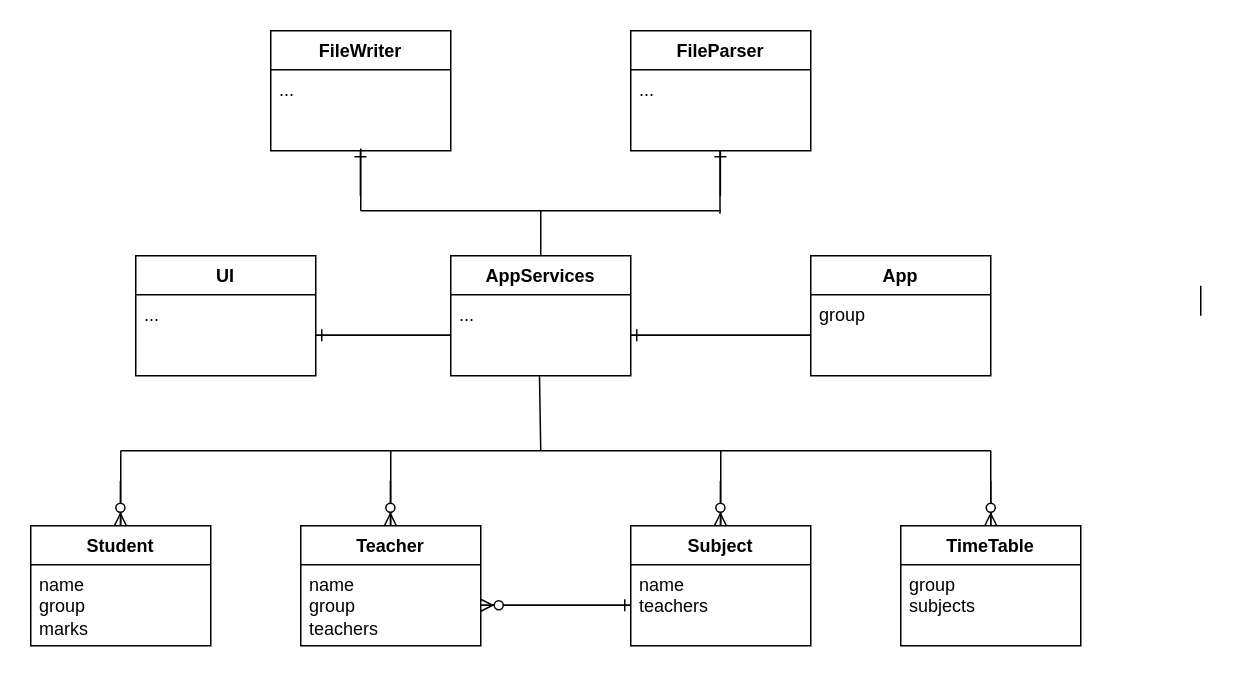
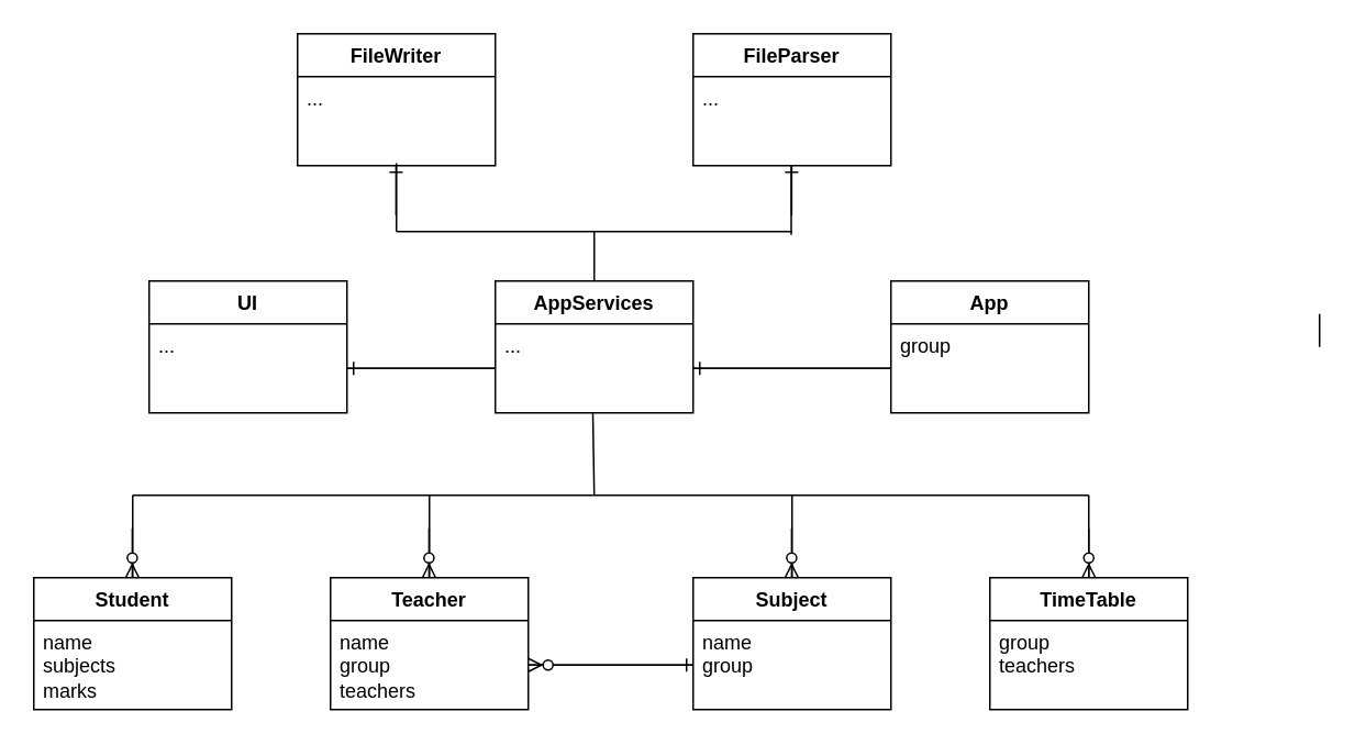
- <mxCell id="7" value="name&lt;div&gt;teachers&lt;/div&gt;" style="text;strokeColor=none;fillColor=none;align=left;verticalAlign=top;spacingLeft=4;spacingRight=4;overflow=hidden;rotatable=0;points=[[0,0.5],[1,0.5]];portConstraint=eastwest;whiteSpace=wrap;html=1;" parent="6" vertex="1"><mxGeometry y="26" width="120" height="54" as="geometry" /></mxCell>
+ <mxCell id="7" value="name&lt;div&gt;group&lt;/div&gt;" style="text;strokeColor=none;fillColor=none;align=left;verticalAlign=top;spacingLeft=4;spacingRight=4;overflow=hidden;rotatable=0;points=[[0,0.5],[1,0.5]];portConstraint=eastwest;whiteSpace=wrap;html=1;" parent="6" vertex="1"><mxGeometry y="26" width="120" height="54" as="geometry" /></mxCell>
- <mxCell id="17" value="&lt;div&gt;group&lt;/div&gt;&lt;div&gt;subjects&lt;/div&gt;" style="text;strokeColor=none;fillColor=none;align=left;verticalAlign=top;spacingLeft=4;spacingRight=4;overflow=hidden;rotatable=0;points=[[0,0.5],[1,0.5]];portConstraint=eastwest;whiteSpace=wrap;html=1;" parent="16" vertex="1"><mxGeometry y="26" width="120" height="54" as="geometry" /></mxCell>
+ <mxCell id="17" value="&lt;div&gt;group&lt;/div&gt;&lt;div&gt;teachers&lt;/div&gt;" style="text;strokeColor=none;fillColor=none;align=left;verticalAlign=top;spacingLeft=4;spacingRight=4;overflow=hidden;rotatable=0;points=[[0,0.5],[1,0.5]];portConstraint=eastwest;whiteSpace=wrap;html=1;" parent="16" vertex="1"><mxGeometry y="26" width="120" height="54" as="geometry" /></mxCell>
- <mxCell id="3" value="&lt;div&gt;name&lt;/div&gt;&lt;div&gt;group&lt;/div&gt;&lt;div&gt;marks&lt;/div&gt;" style="text;strokeColor=none;fillColor=none;align=left;verticalAlign=top;spacingLeft=4;spacingRight=4;overflow=hidden;rotatable=0;points=[[0,0.5],[1,0.5]];portConstraint=eastwest;whiteSpace=wrap;html=1;" parent="2" vertex="1"><mxGeometry y="26" width="120" height="54" as="geometry" /></mxCell>
+ <mxCell id="3" value="&lt;div&gt;name&lt;/div&gt;&lt;div&gt;subjects&lt;/div&gt;&lt;div&gt;marks&lt;/div&gt;" style="text;strokeColor=none;fillColor=none;align=left;verticalAlign=top;spacingLeft=4;spacingRight=4;overflow=hidden;rotatable=0;points=[[0,0.5],[1,0.5]];portConstraint=eastwest;whiteSpace=wrap;html=1;" parent="2" vertex="1"><mxGeometry y="26" width="120" height="54" as="geometry" /></mxCell>
